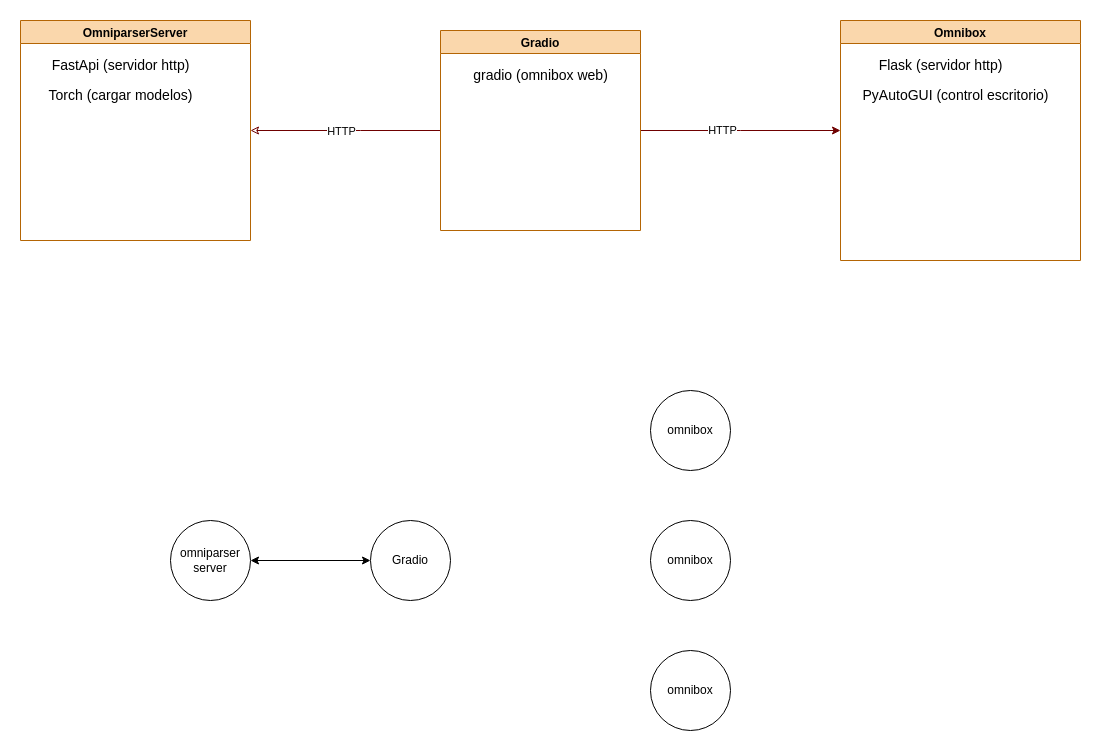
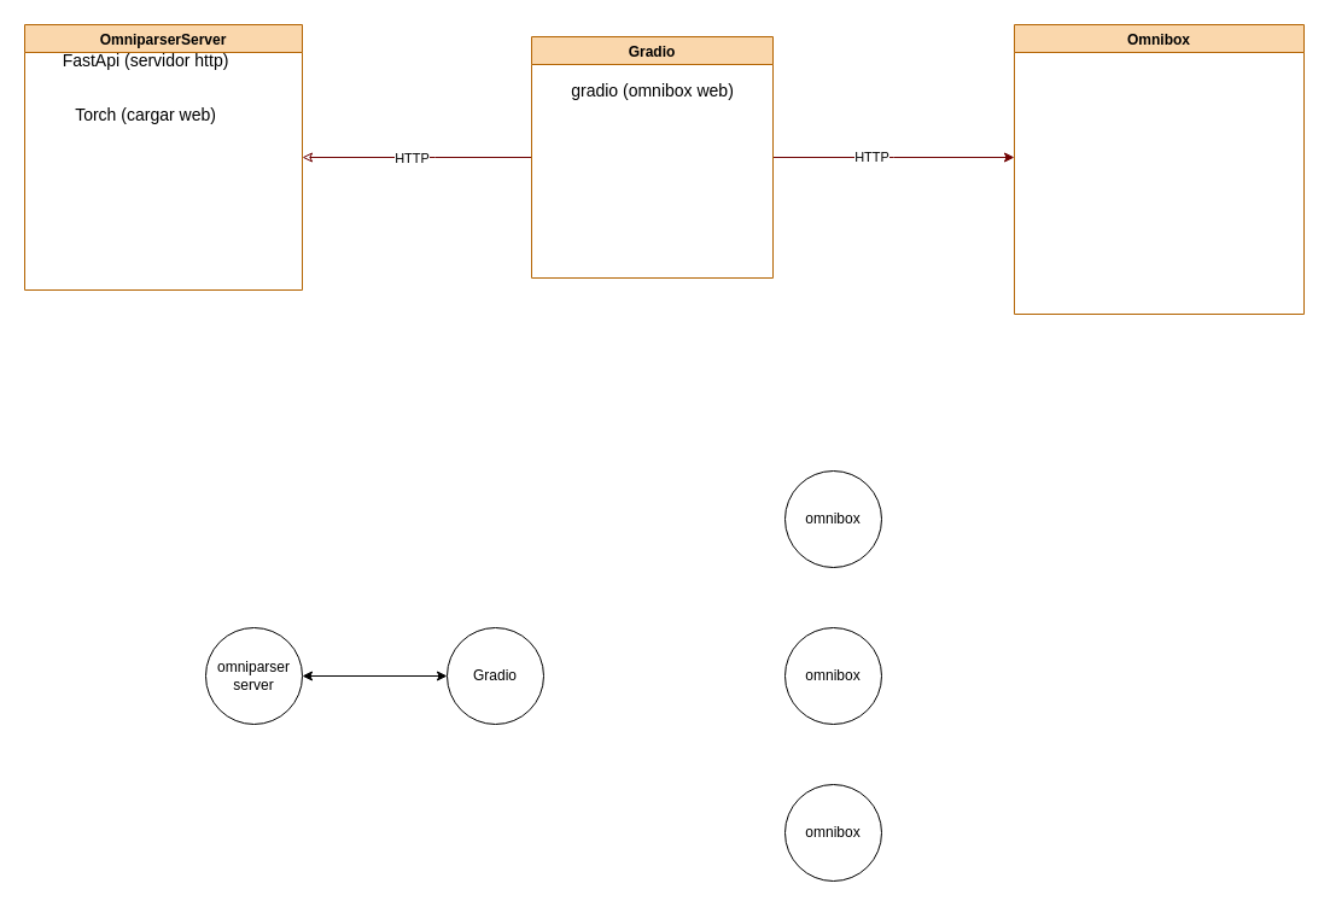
- <mxCell id="5" value="FastApi (servidor http)" style="text;html=1;align=center;verticalAlign=middle;resizable=0;points=[];autosize=1;strokeColor=none;fillColor=none;rounded=0;fontSize=14;" parent="4" vertex="1"><mxGeometry x="20" y="30" width="160" height="30" as="geometry" /></mxCell>
+ <mxCell id="5" value="FastApi (servidor http)" style="text;html=1;align=center;verticalAlign=middle;resizable=0;points=[];autosize=1;strokeColor=none;fillColor=none;rounded=0;fontSize=14;" parent="4" vertex="1"><mxGeometry x="20" y="15" width="160" height="30" as="geometry" /></mxCell>
- <mxCell id="9" value="Flask (servidor http)" style="text;html=1;align=center;verticalAlign=middle;resizable=0;points=[];autosize=1;strokeColor=none;fillColor=none;fontSize=14;" parent="7" vertex="1"><mxGeometry x="25" y="30" width="150" height="30" as="geometry" /></mxCell>
- <mxCell id="6" value="Torch (cargar modelos)" style="text;html=1;align=center;verticalAlign=middle;resizable=0;points=[];autosize=1;strokeColor=none;fillColor=none;fontSize=14;" parent="4" vertex="1"><mxGeometry x="15" y="60" width="170" height="30" as="geometry" /></mxCell>
+ <mxCell id="6" value="Torch (cargar web)" style="text;html=1;align=center;verticalAlign=middle;resizable=0;points=[];autosize=1;strokeColor=none;fillColor=none;fontSize=14;" parent="4" vertex="1"><mxGeometry x="15" y="60" width="170" height="30" as="geometry" /></mxCell>
- <mxCell id="8" value="PyAutoGUI (control escritorio)" style="text;html=1;align=center;verticalAlign=middle;resizable=0;points=[];autosize=1;strokeColor=none;fillColor=none;fontSize=14;" parent="7" vertex="1"><mxGeometry x="10" y="60" width="210" height="30" as="geometry" /></mxCell>
